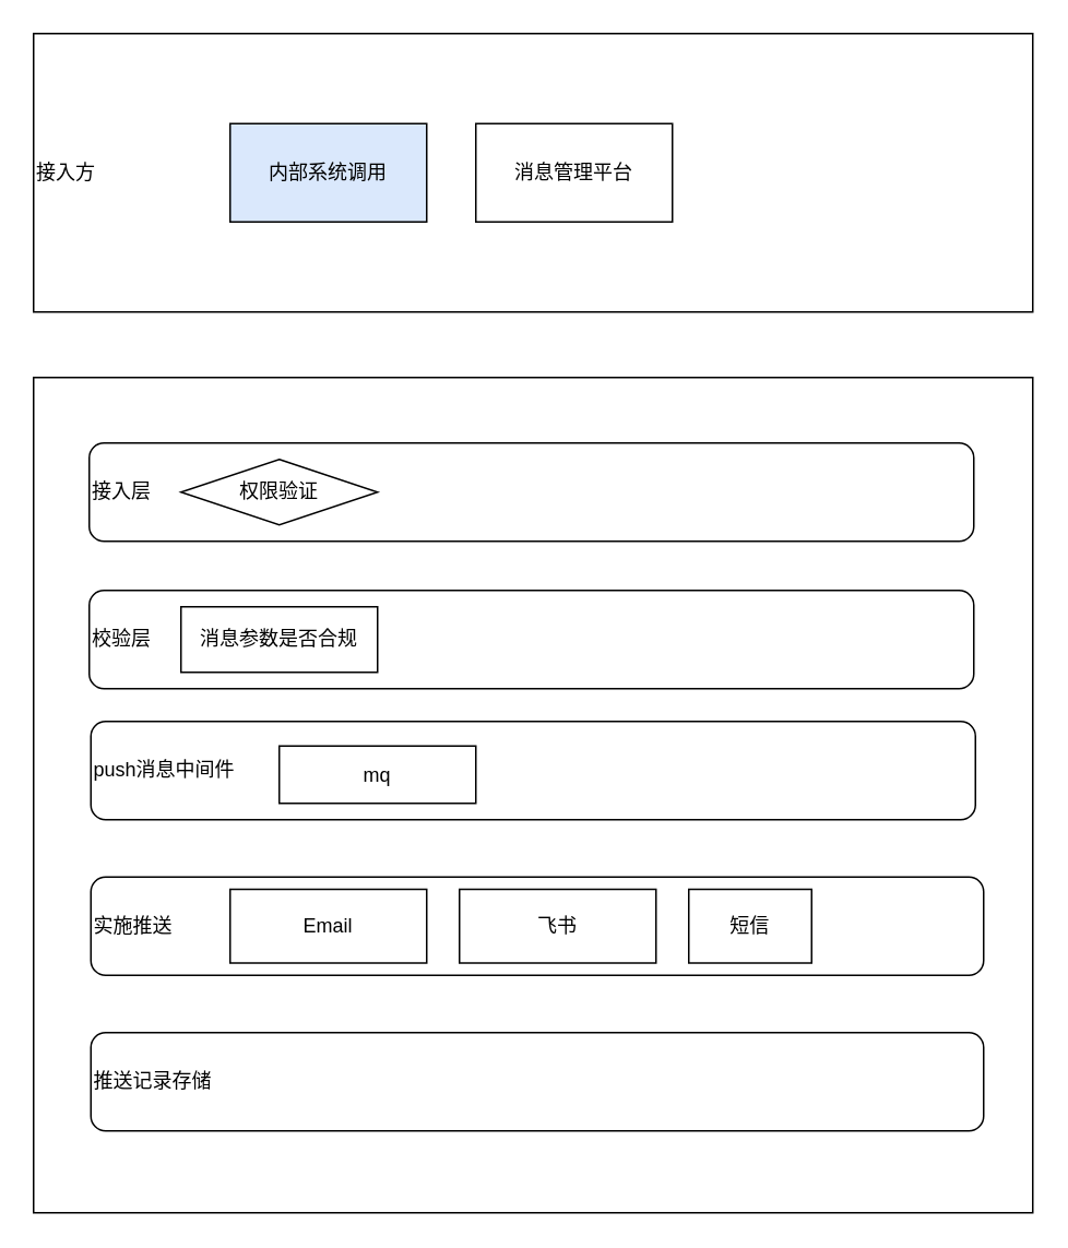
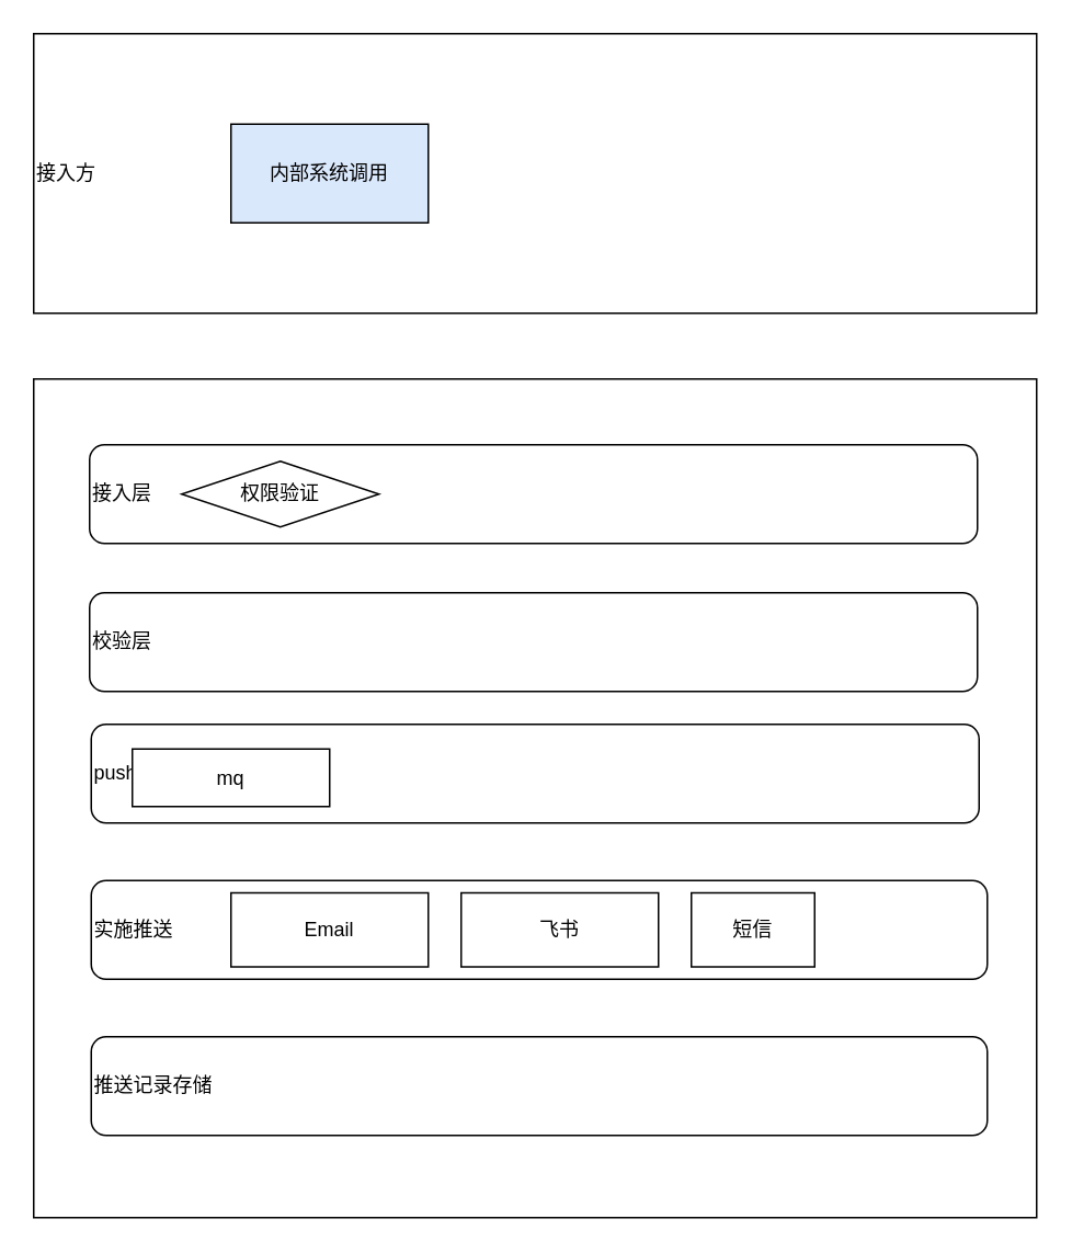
- <mxCell id="4" value="消息管理平台" style="rounded=0;whiteSpace=wrap;html=1;" vertex="1" parent="1"><mxGeometry x="290" y="75" width="120" height="60" as="geometry" /></mxCell>
- <mxCell id="9" value="消息参数是否合规" style="rounded=0;whiteSpace=wrap;html=1;" vertex="1" parent="1"><mxGeometry x="110" y="370" width="120" height="40" as="geometry" /></mxCell>
- <mxCell id="11" value="mq" style="rounded=0;whiteSpace=wrap;html=1;" vertex="1" parent="1"><mxGeometry x="170" y="455" width="120" height="35" as="geometry" /></mxCell>
+ <mxCell id="11" value="mq" style="rounded=0;whiteSpace=wrap;html=1;" vertex="1" parent="1"><mxGeometry x="80" y="455" width="120" height="35" as="geometry" /></mxCell>
